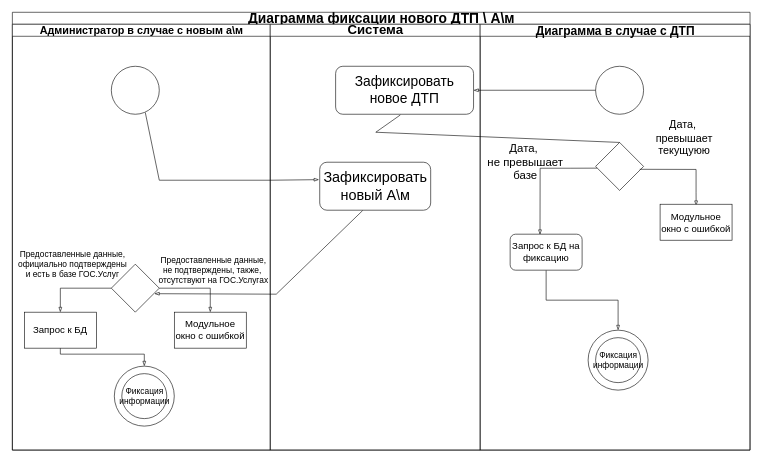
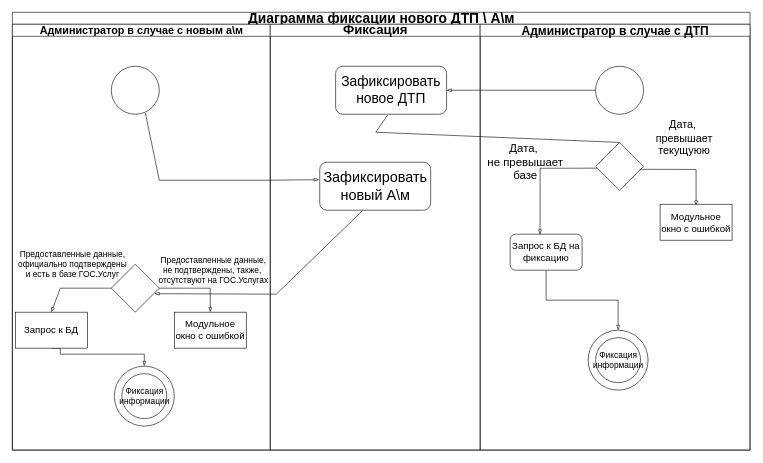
- <mxCell id="16" value="&lt;font style=&quot;font-size: 22px;&quot;&gt;Система&lt;/font&gt;" style="swimlane;startSize=20;html=1;" vertex="1" parent="2"><mxGeometry x="430" y="20" width="350" height="710" as="geometry" /></mxCell>
+ <mxCell id="16" value="&lt;font style=&quot;font-size: 22px;&quot;&gt;Фиксация&lt;/font&gt;" style="swimlane;startSize=20;html=1;" vertex="1" parent="2"><mxGeometry x="430" y="20" width="350" height="710" as="geometry" /></mxCell>
- <mxCell id="19" value="&lt;font style=&quot;font-size: 20px;&quot;&gt;Диаграмма в случае с ДТП&lt;/font&gt;" style="swimlane;startSize=20;html=1;" vertex="1" parent="2"><mxGeometry x="780" y="20" width="450" height="710" as="geometry" /></mxCell>
+ <mxCell id="19" value="&lt;font style=&quot;font-size: 20px;&quot;&gt;Администратор в случае с ДТП&lt;/font&gt;" style="swimlane;startSize=20;html=1;" vertex="1" parent="2"><mxGeometry x="780" y="20" width="450" height="710" as="geometry" /></mxCell>
- <mxCell id="17" value="&lt;font style=&quot;font-size: 23px;&quot;&gt;Зафиксировать новое ДТП&lt;/font&gt;" style="rounded=1;whiteSpace=wrap;html=1;" vertex="1" parent="16"><mxGeometry x="109" y="70" width="230" height="80" as="geometry" /></mxCell>
+ <mxCell id="17" value="&lt;font style=&quot;font-size: 23px;&quot;&gt;Зафиксировать новое ДТП&lt;/font&gt;" style="rounded=1;whiteSpace=wrap;html=1;" vertex="1" parent="16"><mxGeometry x="109" y="70" width="185" height="80" as="geometry" /></mxCell>
- <mxCell id="12" value="&lt;span style=&quot;font-size: 16px;&quot;&gt;Запрос к БД&lt;/span&gt;" style="rounded=0;whiteSpace=wrap;html=1;" vertex="1" parent="3"><mxGeometry x="20" y="480" width="120" height="60" as="geometry" /></mxCell>
+ <mxCell id="12" value="&lt;span style=&quot;font-size: 16px;&quot;&gt;Запрос к БД&lt;/span&gt;" style="rounded=0;whiteSpace=wrap;html=1;" vertex="1" parent="3"><mxGeometry x="5" y="480" width="120" height="60" as="geometry" /></mxCell>
